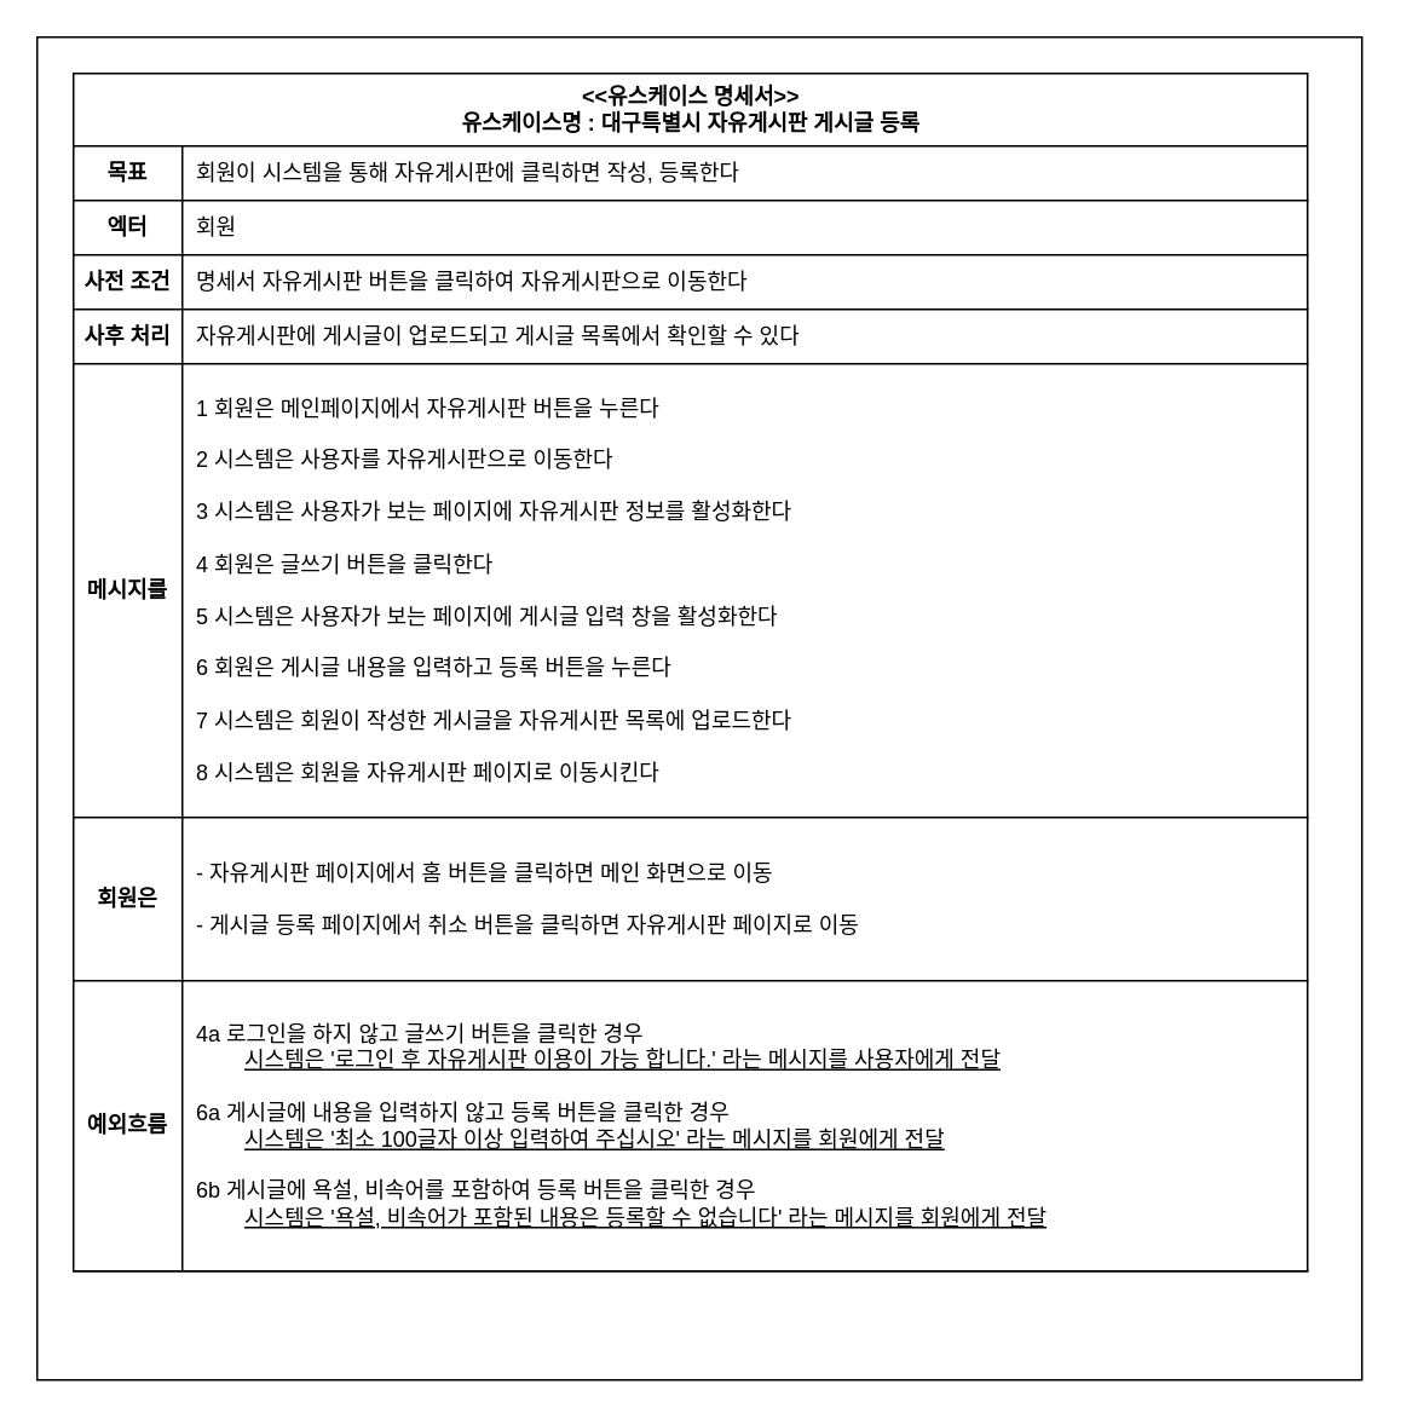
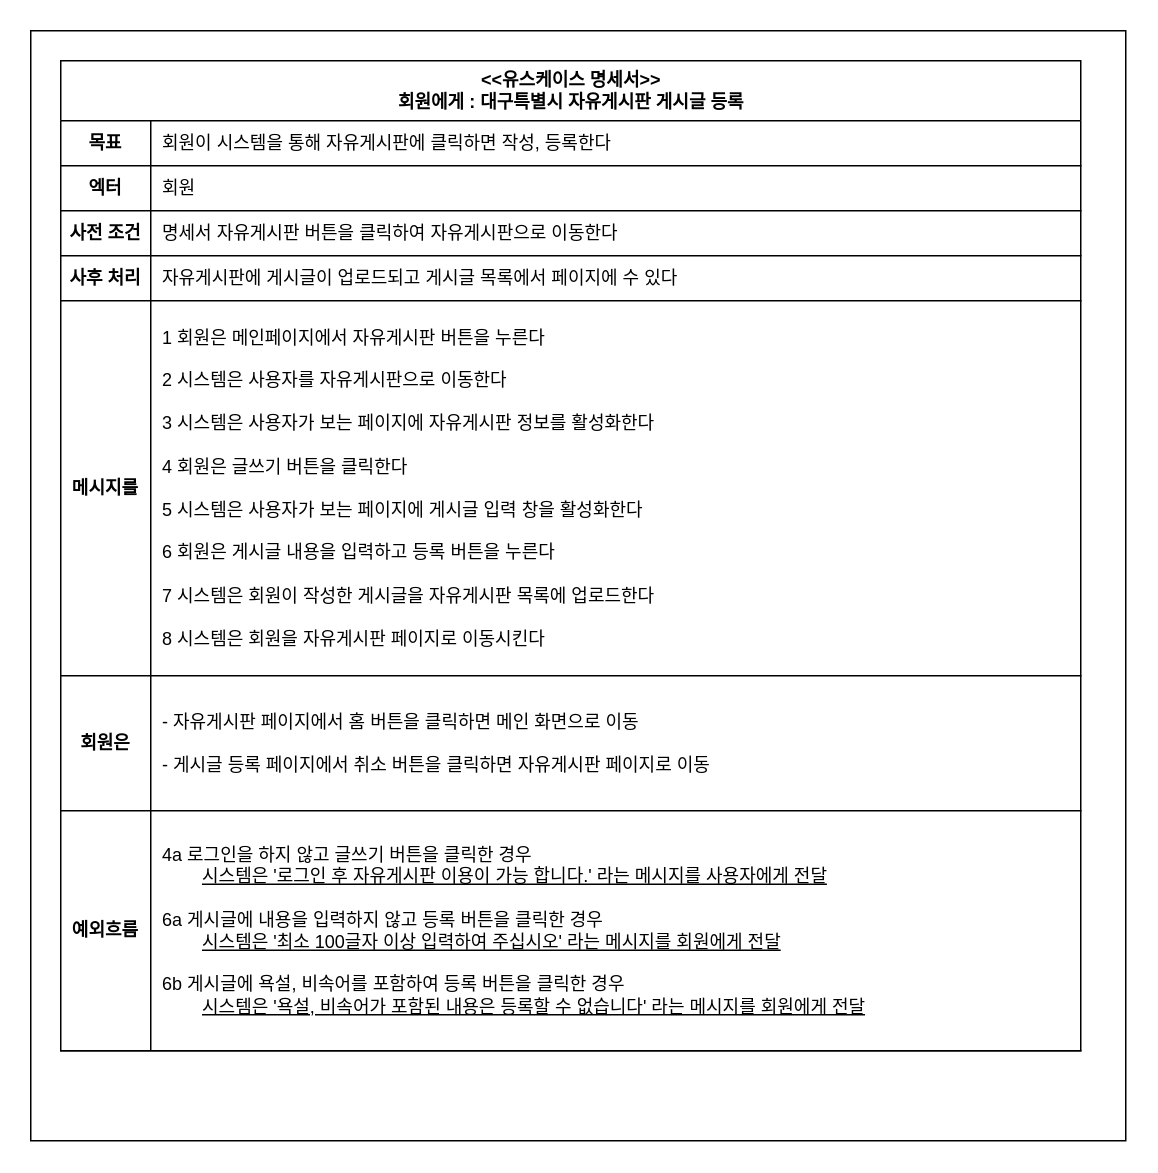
- <mxCell id="3" value="&lt;div&gt;&amp;lt;&amp;lt;유스케이스 명세서&amp;gt;&amp;gt;&lt;/div&gt;유스케이스명 : 대구특별시 자유게시판 게시글 등록" style="shape=table;startSize=40;container=1;collapsible=1;childLayout=tableLayout;fixedRows=1;rowLines=0;fontStyle=1;align=center;resizeLast=1;html=1;" parent="1" vertex="1"><mxGeometry x="40" y="40" width="680" height="660" as="geometry" /></mxCell>
+ <mxCell id="3" value="&lt;div&gt;&amp;lt;&amp;lt;유스케이스 명세서&amp;gt;&amp;gt;&lt;/div&gt;회원에게 : 대구특별시 자유게시판 게시글 등록" style="shape=table;startSize=40;container=1;collapsible=1;childLayout=tableLayout;fixedRows=1;rowLines=0;fontStyle=1;align=center;resizeLast=1;html=1;" parent="1" vertex="1"><mxGeometry x="40" y="40" width="680" height="660" as="geometry" /></mxCell>
- <mxCell id="15" value="자유게시판에 게시글이 업로드되고 게시글 목록에서 확인할 수 있다" style="shape=partialRectangle;connectable=0;fillColor=none;top=0;left=0;bottom=0;right=0;align=left;spacingLeft=6;fontStyle=0;overflow=hidden;whiteSpace=wrap;html=1;" parent="13" vertex="1"><mxGeometry x="60" width="620" height="30" as="geometry"><mxRectangle width="620" height="30" as="alternateBounds" /></mxGeometry></mxCell>
+ <mxCell id="15" value="자유게시판에 게시글이 업로드되고 게시글 목록에서 페이지에 수 있다" style="shape=partialRectangle;connectable=0;fillColor=none;top=0;left=0;bottom=0;right=0;align=left;spacingLeft=6;fontStyle=0;overflow=hidden;whiteSpace=wrap;html=1;" parent="13" vertex="1"><mxGeometry x="60" width="620" height="30" as="geometry"><mxRectangle width="620" height="30" as="alternateBounds" /></mxGeometry></mxCell>
